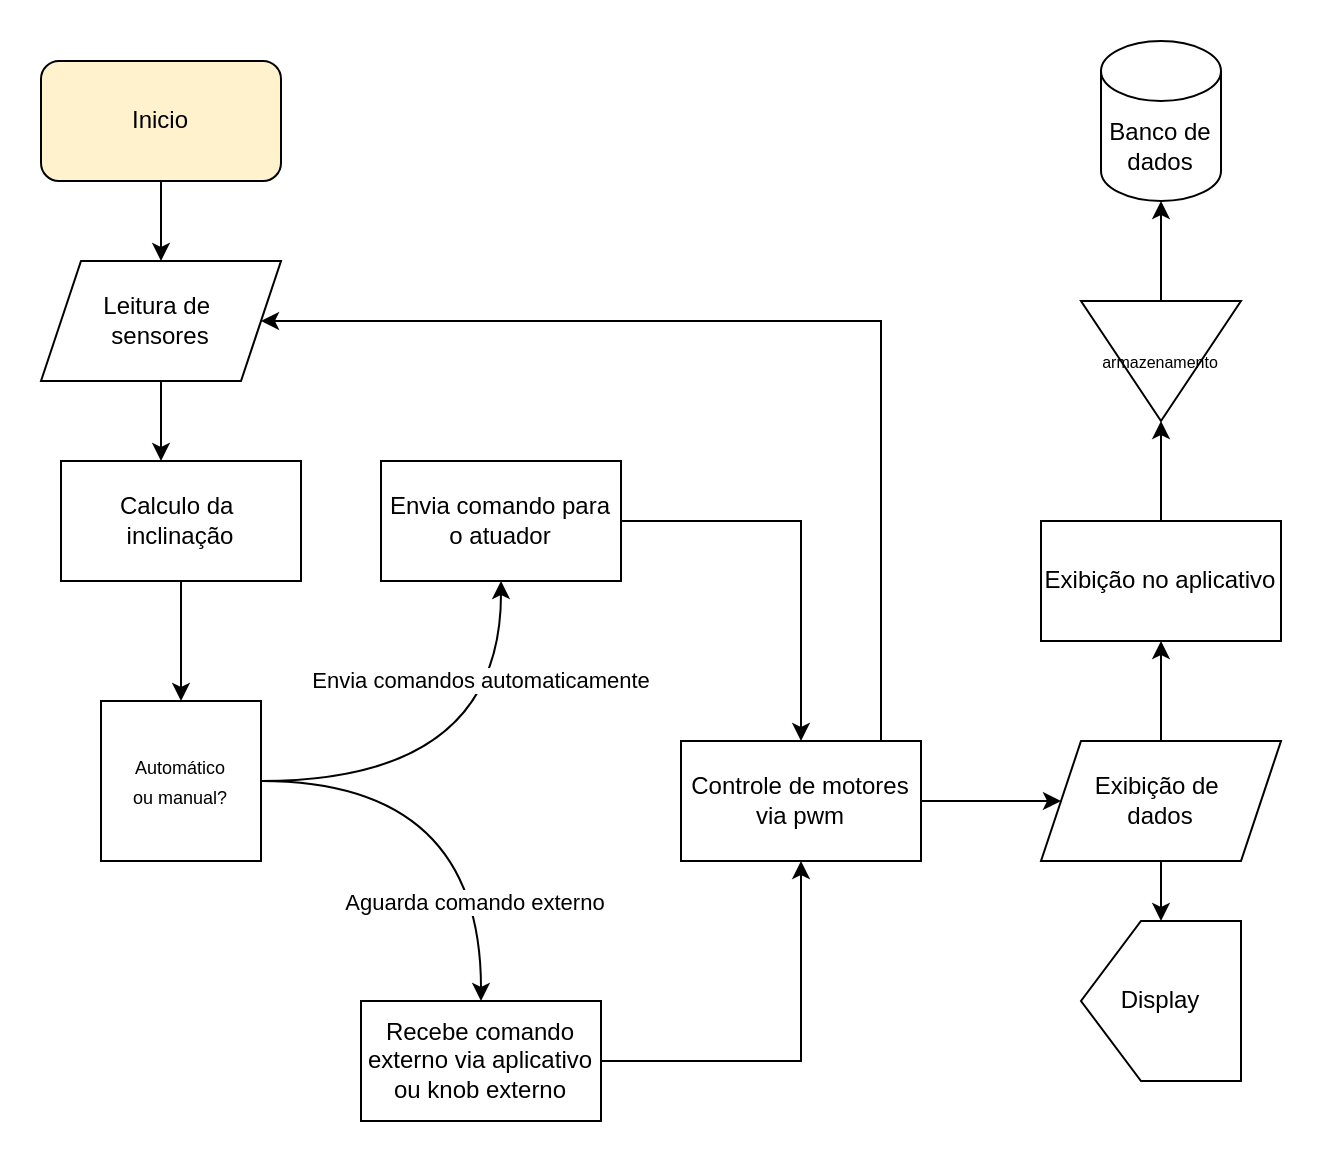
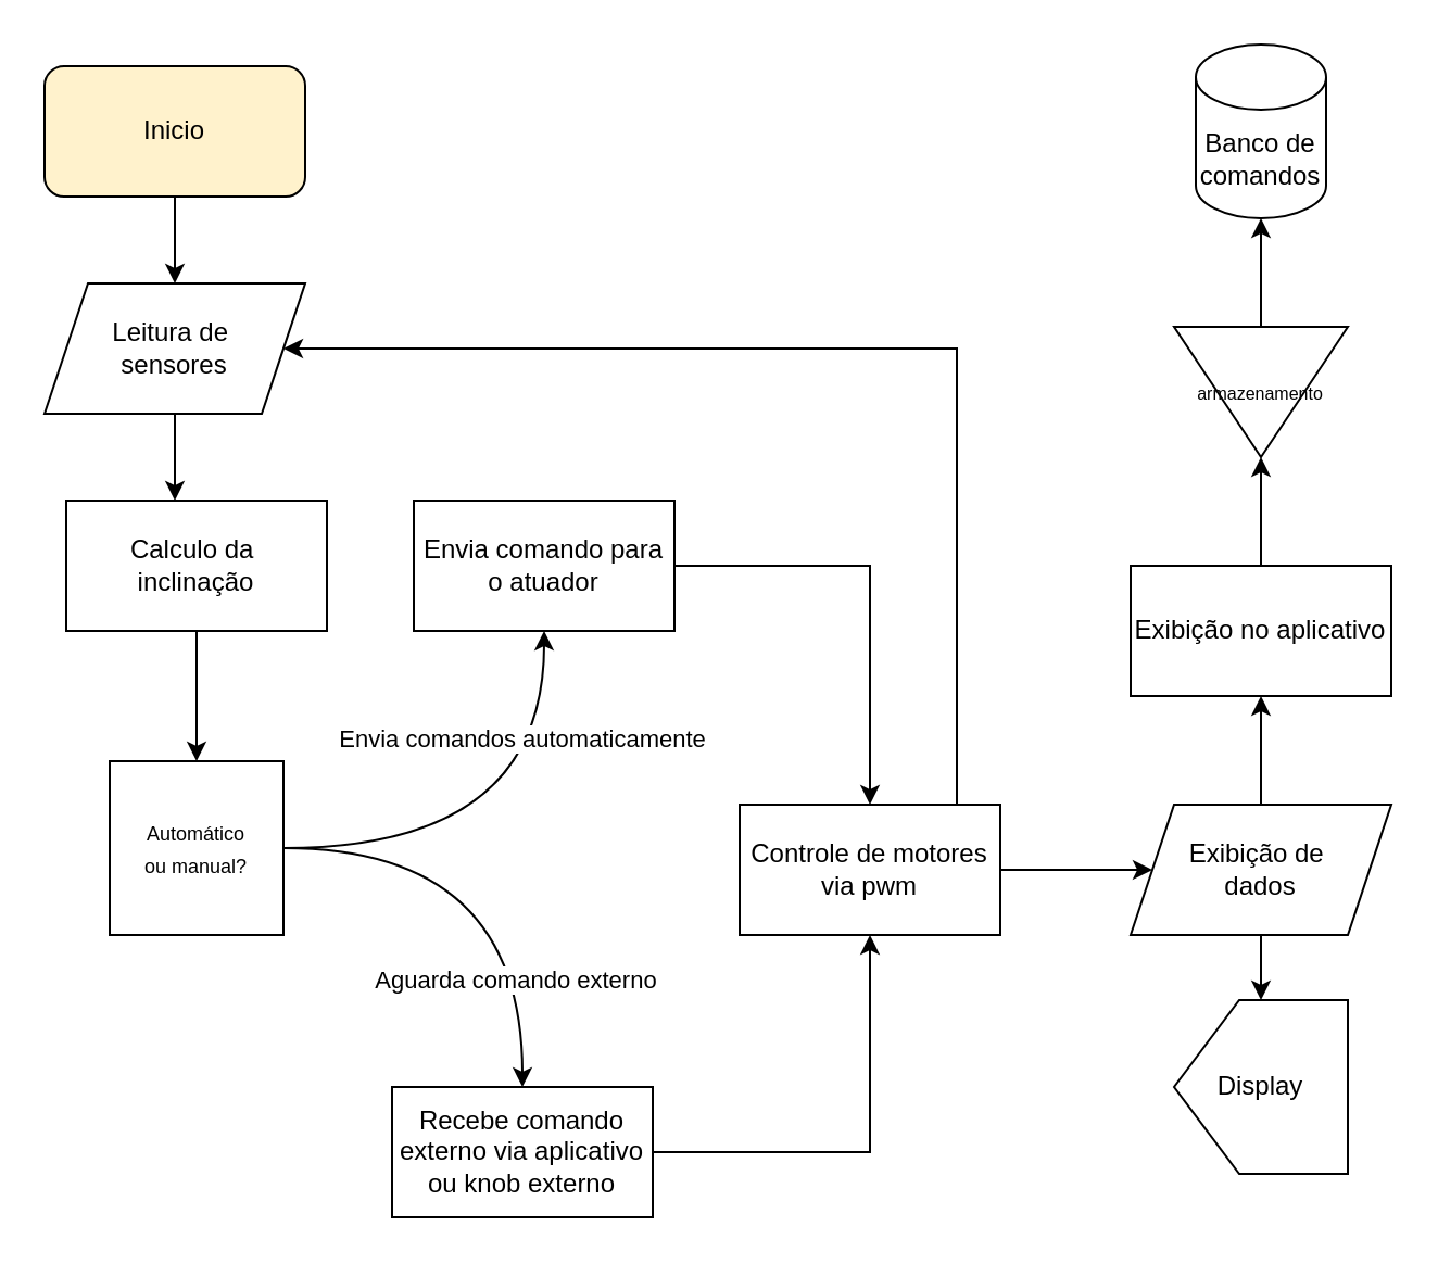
- <mxCell id="26" value="Banco de&lt;div&gt;dados&lt;/div&gt;" style="shape=cylinder3;whiteSpace=wrap;html=1;boundedLbl=1;backgroundOutline=1;size=15;" vertex="1" parent="1"><mxGeometry x="550" y="20" width="60" height="80" as="geometry" /></mxCell>
+ <mxCell id="26" value="Banco de&lt;div&gt;comandos&lt;/div&gt;" style="shape=cylinder3;whiteSpace=wrap;html=1;boundedLbl=1;backgroundOutline=1;size=15;" vertex="1" parent="1"><mxGeometry x="550" y="20" width="60" height="80" as="geometry" /></mxCell>
